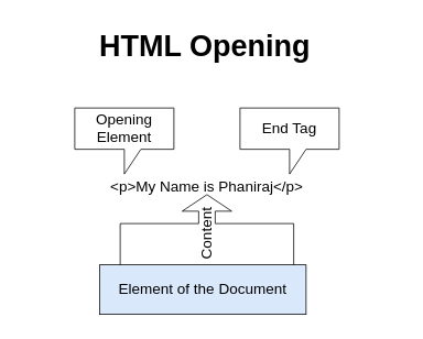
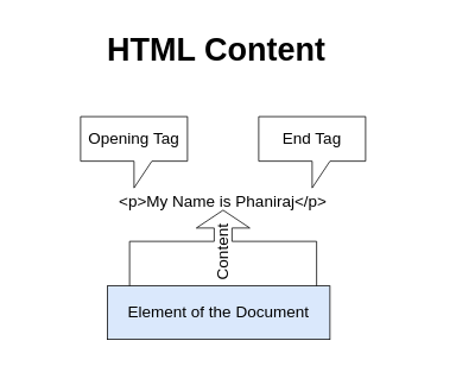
- <mxCell id="7" value="&lt;h1&gt;HTML Opening&lt;/h1&gt;" style="text;html=1;strokeColor=none;fillColor=none;spacing=5;spacingTop=-20;whiteSpace=wrap;overflow=hidden;rounded=0;fontSize=18;" vertex="1" parent="1"><mxGeometry x="115" y="20" width="375" height="120" as="geometry" /></mxCell>
+ <mxCell id="7" value="&lt;h1&gt;HTML Content&lt;/h1&gt;" style="text;html=1;strokeColor=none;fillColor=none;spacing=5;spacingTop=-20;whiteSpace=wrap;overflow=hidden;rounded=0;fontSize=18;" vertex="1" parent="1"><mxGeometry x="115" y="20" width="375" height="120" as="geometry" /></mxCell>
- <mxCell id="3" value="Opening Element" style="shape=callout;whiteSpace=wrap;html=1;perimeter=calloutPerimeter;fontSize=18;" vertex="1" parent="1"><mxGeometry x="90" y="130" width="120" height="80" as="geometry" /></mxCell>
+ <mxCell id="3" value="Opening Tag" style="shape=callout;whiteSpace=wrap;html=1;perimeter=calloutPerimeter;fontSize=18;" vertex="1" parent="1"><mxGeometry x="90" y="130" width="120" height="80" as="geometry" /></mxCell>
